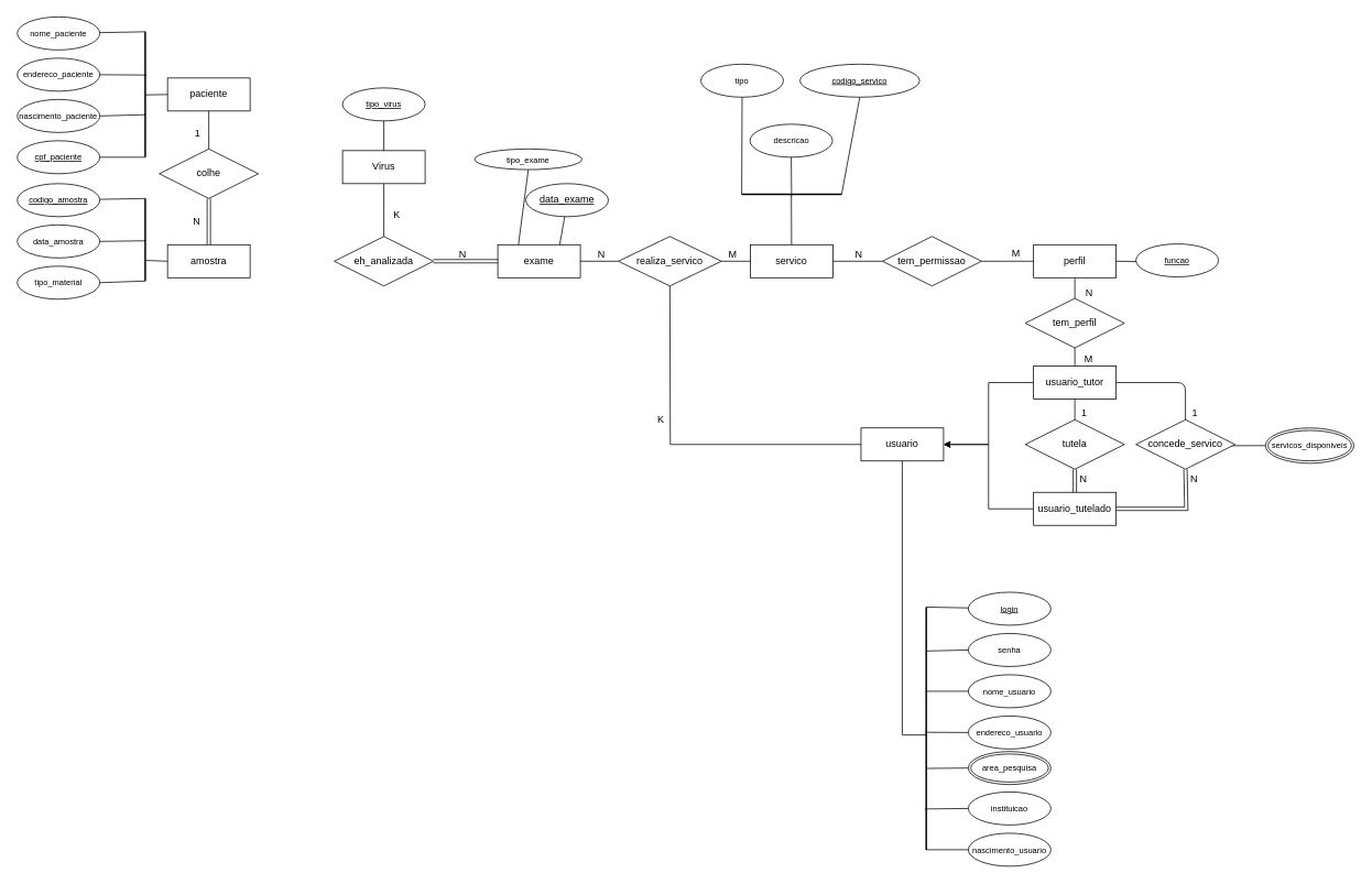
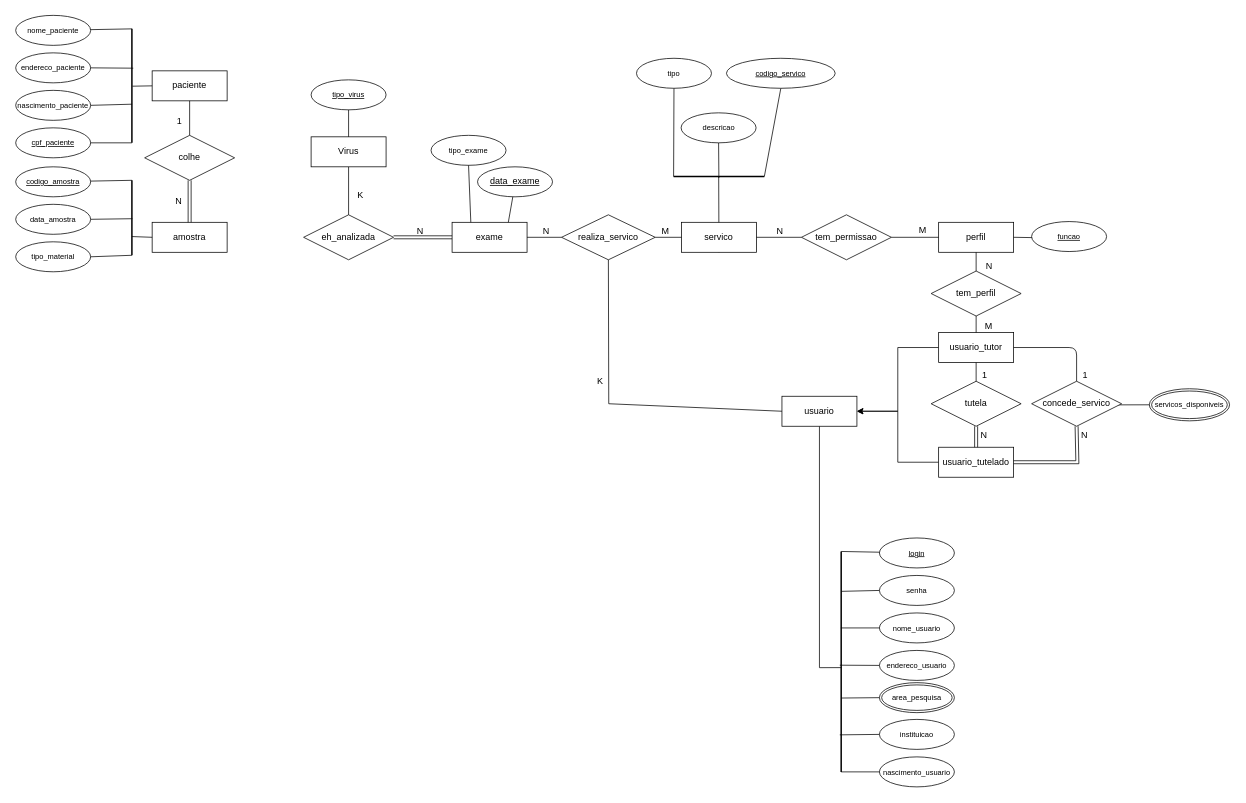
- <mxCell id="31" value="&lt;font style=&quot;font-size: 10px&quot;&gt;tipo_exame&lt;/font&gt;" style="ellipse;whiteSpace=wrap;html=1;align=center;" parent="1" vertex="1"><mxGeometry x="574" y="180" width="130" height="25" as="geometry" /></mxCell>
+ <mxCell id="31" value="&lt;font style=&quot;font-size: 10px&quot;&gt;tipo_exame&lt;/font&gt;" style="ellipse;whiteSpace=wrap;html=1;align=center;" parent="1" vertex="1"><mxGeometry x="574" y="180" width="100" height="40" as="geometry" /></mxCell>
- <mxCell id="96" value="usuario" style="whiteSpace=wrap;html=1;align=center;" vertex="1" parent="1"><mxGeometry x="1042" y="518" width="100" height="40" as="geometry" /></mxCell>
+ <mxCell id="96" value="usuario" style="whiteSpace=wrap;html=1;align=center;" vertex="1" parent="1"><mxGeometry x="1042" y="528" width="100" height="40" as="geometry" /></mxCell>
